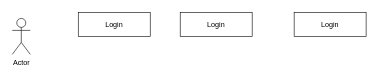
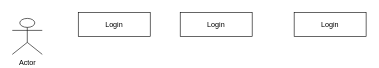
- <mxCell id="2" value="Actor" style="shape=umlActor;verticalLabelPosition=bottom;verticalAlign=top;html=1;" vertex="1" parent="1"><mxGeometry x="20" y="30" width="30" height="60" as="geometry" /></mxCell>
+ <mxCell id="2" value="Actor" style="shape=umlActor;verticalLabelPosition=bottom;verticalAlign=top;html=1;" vertex="1" parent="1"><mxGeometry x="20" y="30" width="50" height="60" as="geometry" /></mxCell>
